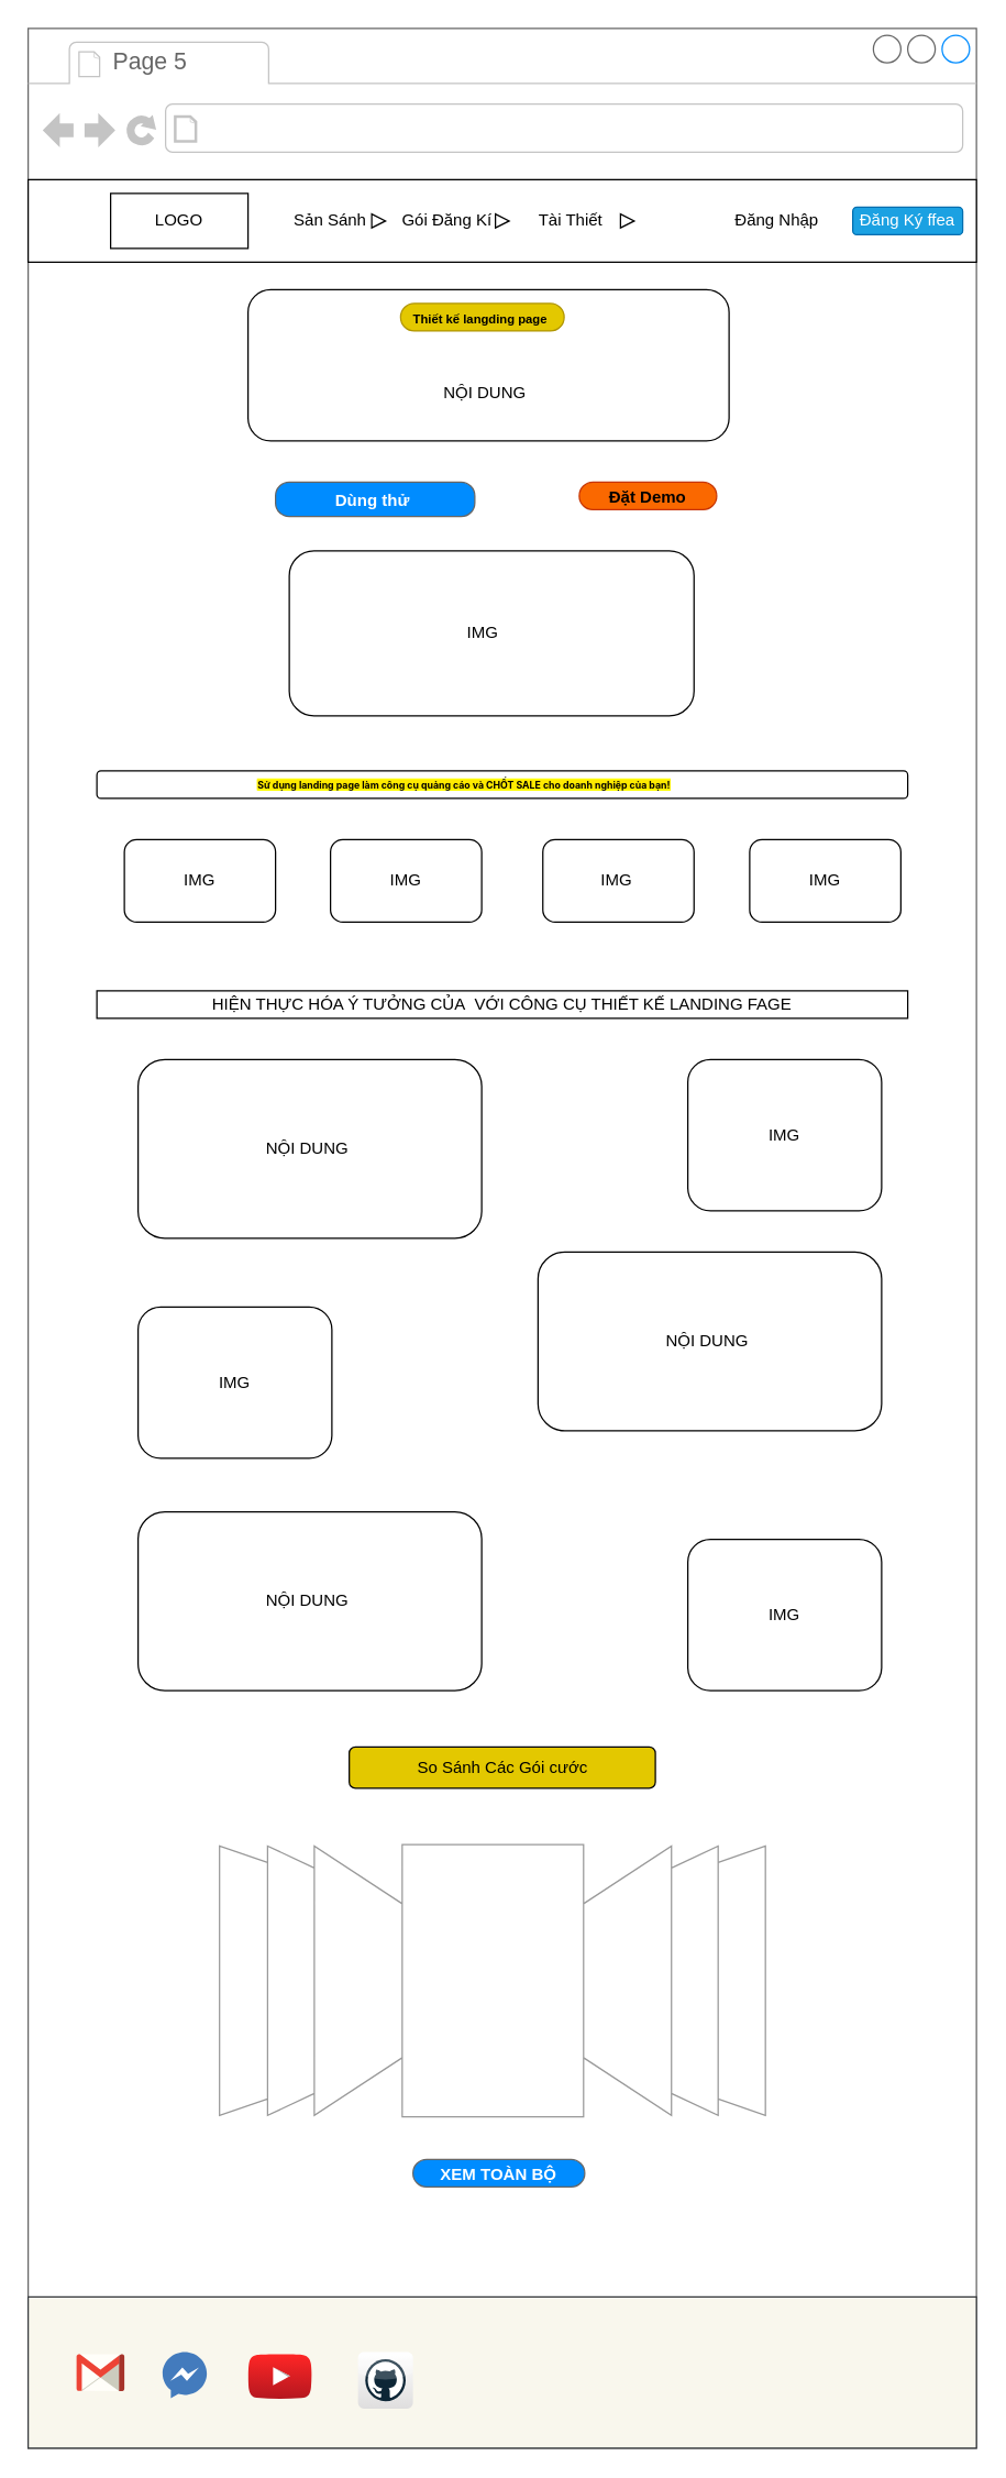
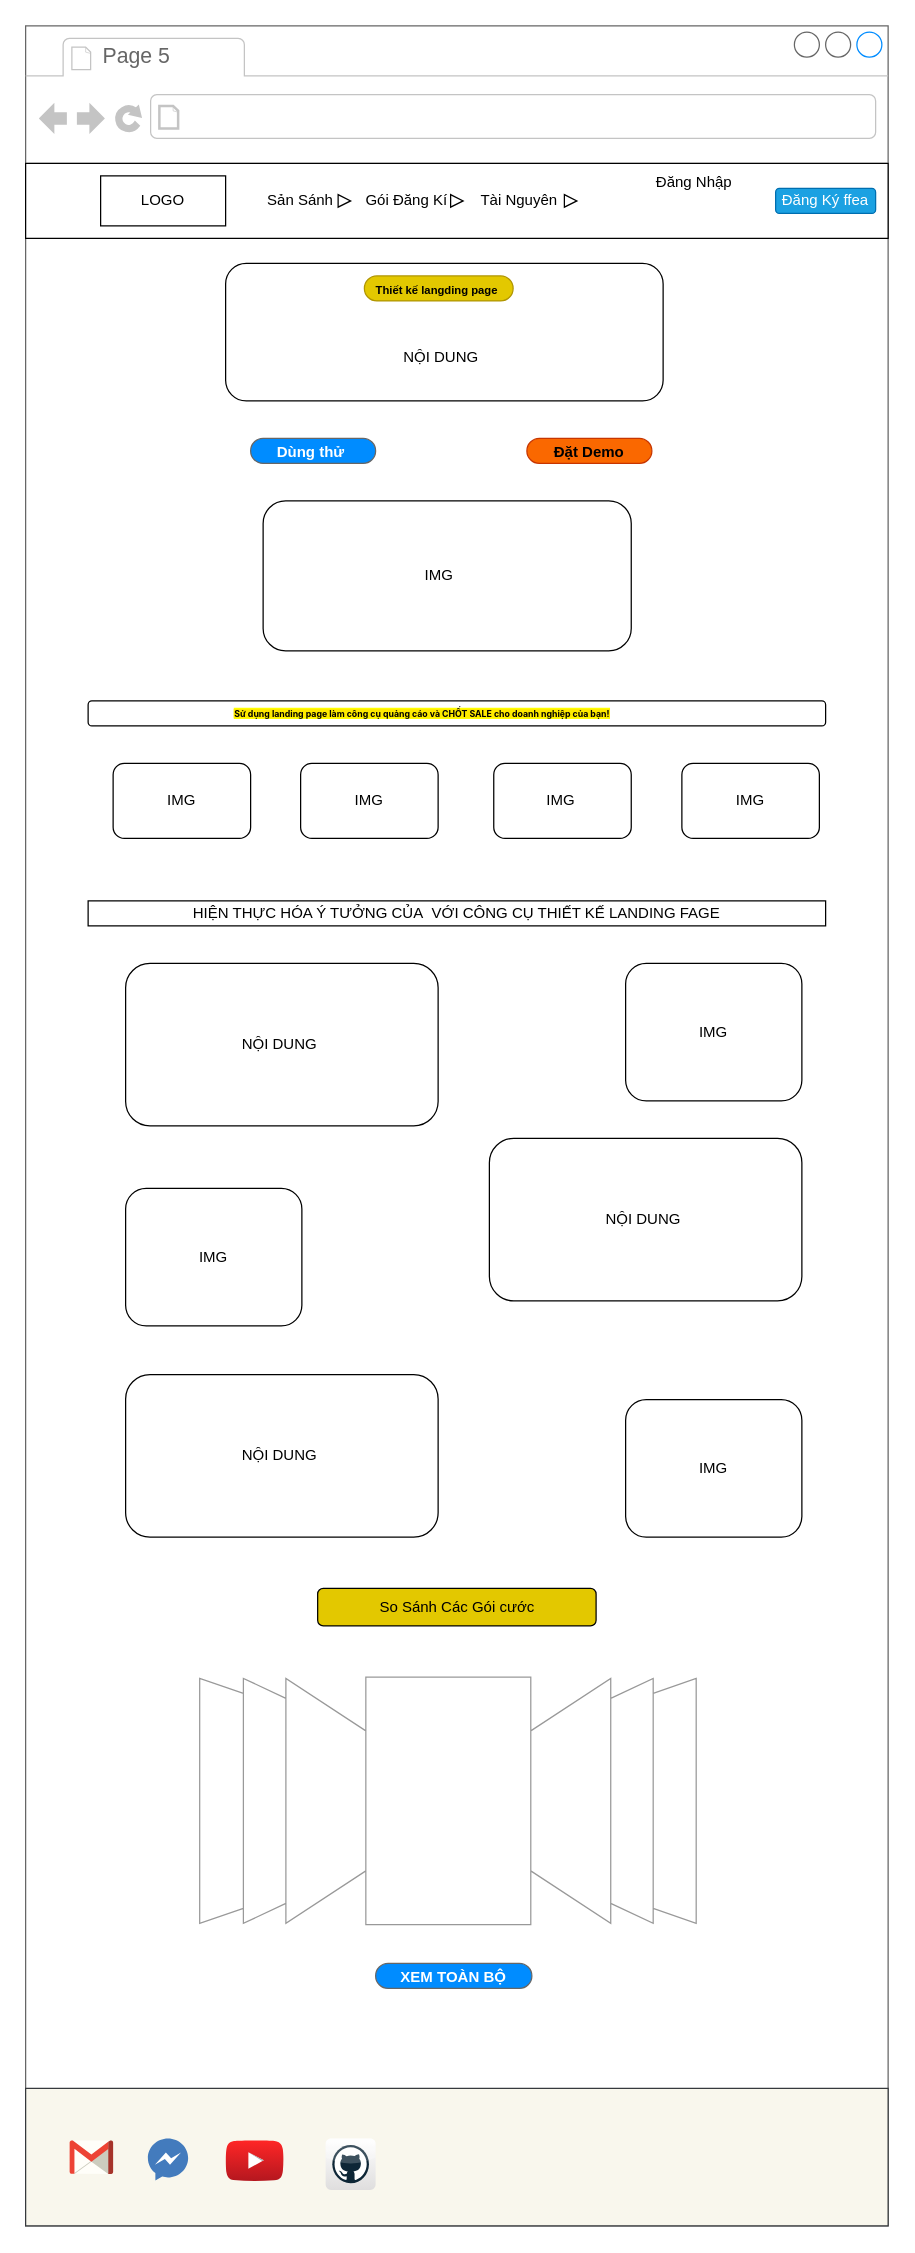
- <mxCell id="9" value="Tài Thiết" style="text;html=1;strokeColor=none;fillColor=none;align=center;verticalAlign=middle;whiteSpace=wrap;rounded=0;" vertex="1" parent="2"><mxGeometry x="355" y="125" width="80" height="30" as="geometry" /></mxCell>
+ <mxCell id="9" value="Tài Nguyên" style="text;html=1;strokeColor=none;fillColor=none;align=center;verticalAlign=middle;whiteSpace=wrap;rounded=0;" vertex="1" parent="2"><mxGeometry x="355" y="125" width="80" height="30" as="geometry" /></mxCell>
- <mxCell id="11" value="Đăng Nhập" style="text;html=1;strokeColor=none;fillColor=none;align=center;verticalAlign=middle;whiteSpace=wrap;rounded=0;" vertex="1" parent="2"><mxGeometry x="510" y="132.5" width="70" height="15" as="geometry" /></mxCell>
+ <mxCell id="11" value="Đăng Nhập" style="text;html=1;strokeColor=none;fillColor=none;align=center;verticalAlign=middle;whiteSpace=wrap;rounded=0;" vertex="1" parent="2"><mxGeometry x="500" y="117.5" width="70" height="15" as="geometry" /></mxCell>
- <mxCell id="14" value="&lt;font style=&quot;font-size: 12px;&quot;&gt;Dùng thử&amp;nbsp;&lt;/font&gt;" style="strokeWidth=1;shadow=0;dashed=0;align=center;html=1;shape=mxgraph.mockup.buttons.button;strokeColor=#666666;fontColor=#ffffff;mainText=;buttonStyle=round;fontSize=17;fontStyle=1;fillColor=#008cff;whiteSpace=wrap;" vertex="1" parent="2"><mxGeometry x="180" y="330" width="145" height="25" as="geometry" /></mxCell>
+ <mxCell id="14" value="&lt;font style=&quot;font-size: 12px;&quot;&gt;Dùng thử&amp;nbsp;&lt;/font&gt;" style="strokeWidth=1;shadow=0;dashed=0;align=center;html=1;shape=mxgraph.mockup.buttons.button;strokeColor=#666666;fontColor=#ffffff;mainText=;buttonStyle=round;fontSize=17;fontStyle=1;fillColor=#008cff;whiteSpace=wrap;" vertex="1" parent="2"><mxGeometry x="180" y="330" width="100" height="20" as="geometry" /></mxCell>
